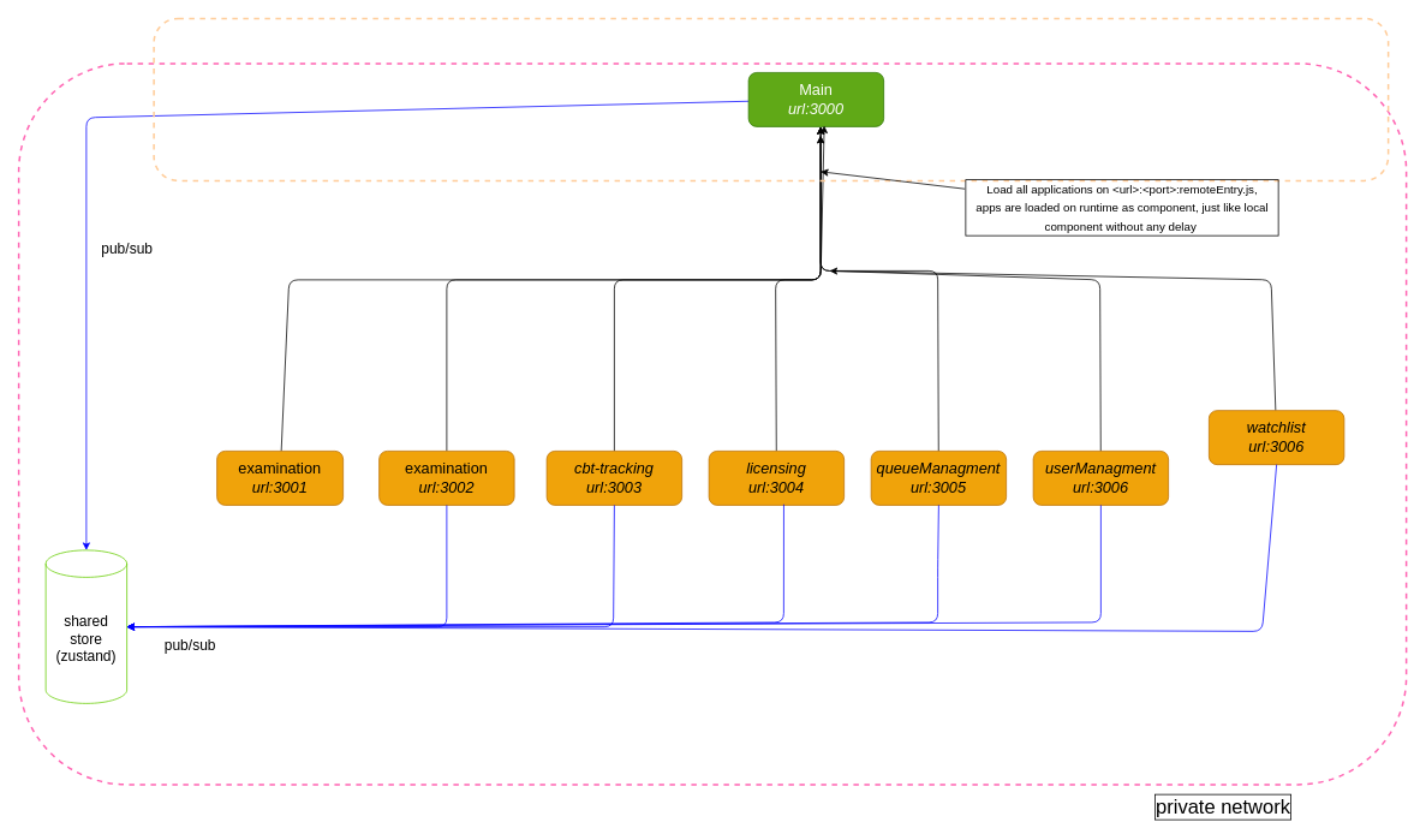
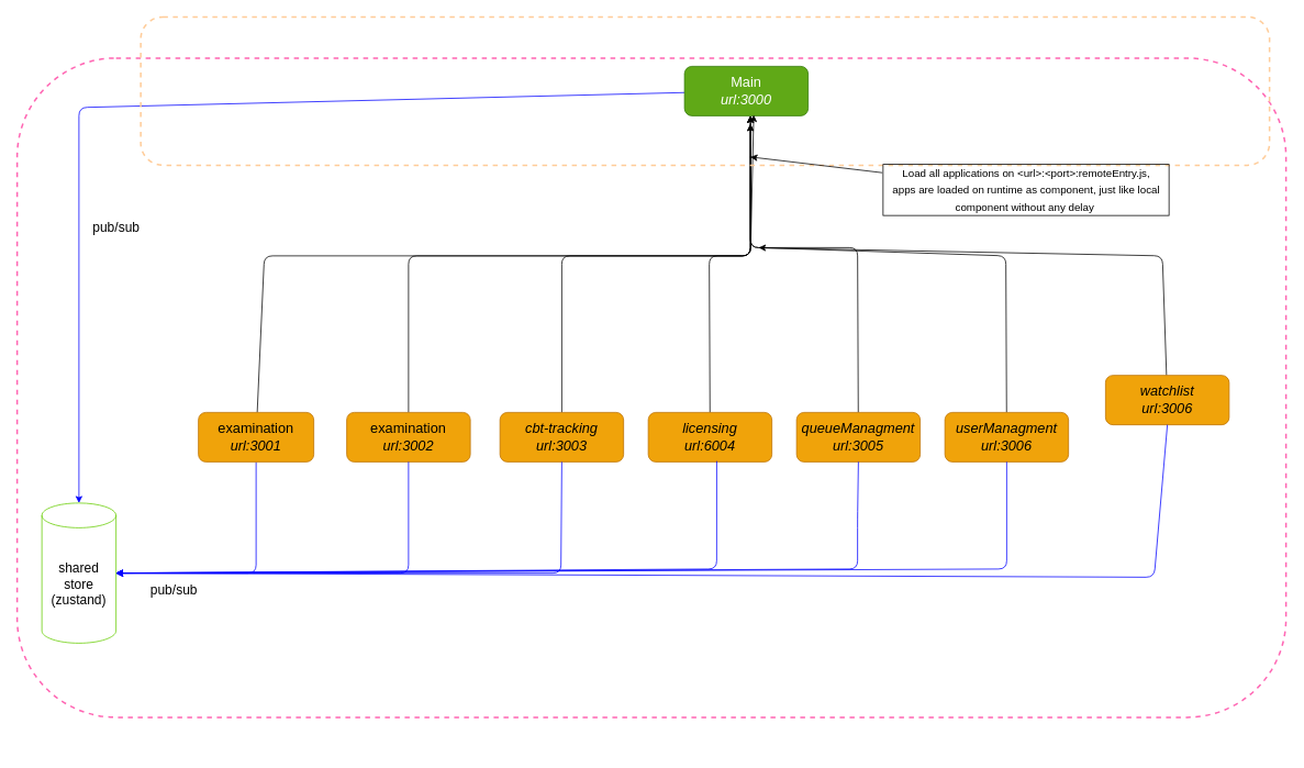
- <mxCell id="13" value="&lt;i&gt;licensing&lt;br&gt;url:3004&lt;/i&gt;" style="rounded=1;whiteSpace=wrap;html=1;fontSize=17;fillColor=#f0a30a;fontColor=#000000;strokeColor=#BD7000;" vertex="1" parent="1"><mxGeometry x="786" y="500" width="150" height="60" as="geometry" /></mxCell>
+ <mxCell id="13" value="&lt;i&gt;licensing&lt;br&gt;url:6004&lt;/i&gt;" style="rounded=1;whiteSpace=wrap;html=1;fontSize=17;fillColor=#f0a30a;fontColor=#000000;strokeColor=#BD7000;" vertex="1" parent="1"><mxGeometry x="786" y="500" width="150" height="60" as="geometry" /></mxCell>
+ <mxCell id="6" style="edgeStyle=none;html=1;entryX=1;entryY=0.5;entryDx=0;entryDy=0;entryPerimeter=0;strokeColor=#0000FF;fontSize=16;fontColor=#FFFFFF;" edge="1" parent="1" source="7" target="24"><mxGeometry relative="1" as="geometry"><Array as="points"><mxPoint x="310" y="695" /></Array></mxGeometry></mxCell>
- <mxCell id="23" value="private network" style="text;html=1;strokeColor=none;fillColor=none;align=center;verticalAlign=middle;whiteSpace=wrap;rounded=0;labelBackgroundColor=default;labelBorderColor=default;fontSize=22;fontColor=#000000;" vertex="1" parent="1"><mxGeometry x="1270" y="880" width="174" height="30" as="geometry" /></mxCell>
